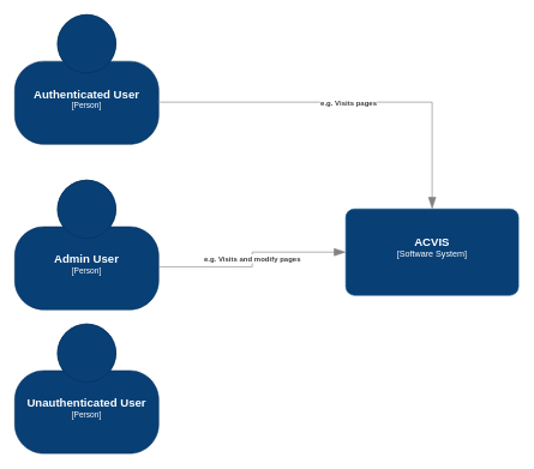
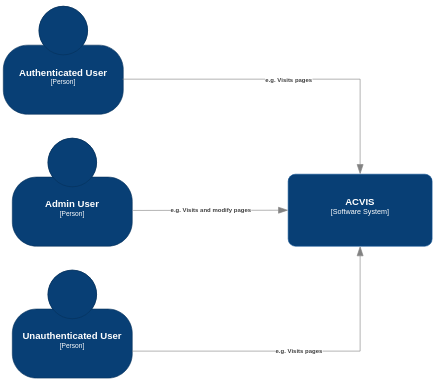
- <mxCell id="2" value="&lt;font style=&quot;font-size: 16px&quot;&gt;&lt;b&gt;Authenticated User&lt;/b&gt;&lt;/font&gt;&lt;div&gt;[Person]&lt;/div&gt;&lt;br&gt;&lt;div&gt;&lt;font style=&quot;font-size: 11px&quot;&gt;&lt;font color=&quot;#cccccc&quot;&gt;&lt;/font&gt;&lt;/div&gt;" style="html=1;fontSize=11;dashed=0;whiteSpace=wrap;fillColor=#083F75;strokeColor=#06315C;fontColor=#ffffff;shape=mxgraph.c4.person2;align=center;metaEdit=1;points=[[0.5,0,0],[1,0.5,0],[1,0.75,0],[0.75,1,0],[0.5,1,0],[0.25,1,0],[0,0.75,0],[0,0.5,0]];resizable=0;" vertex="1" parent="1"><mxGeometry x="20" y="20" width="200" height="180" as="geometry" /></mxCell>
+ <mxCell id="2" value="&lt;font style=&quot;font-size: 16px&quot;&gt;&lt;b&gt;Authenticated User&lt;/b&gt;&lt;/font&gt;&lt;div&gt;[Person]&lt;/div&gt;&lt;br&gt;&lt;div&gt;&lt;font style=&quot;font-size: 11px&quot;&gt;&lt;font color=&quot;#cccccc&quot;&gt;&lt;/font&gt;&lt;/div&gt;" style="html=1;fontSize=11;dashed=0;whiteSpace=wrap;fillColor=#083F75;strokeColor=#06315C;fontColor=#ffffff;shape=mxgraph.c4.person2;align=center;metaEdit=1;points=[[0.5,0,0],[1,0.5,0],[1,0.75,0],[0.75,1,0],[0.5,1,0],[0.25,1,0],[0,0.75,0],[0,0.5,0]];resizable=0;" vertex="1" parent="1"><mxGeometry x="5" y="10" width="200" height="180" as="geometry" /></mxCell>
- <mxCell id="3" value="&lt;font style=&quot;font-size: 16px&quot;&gt;&lt;b&gt;Admin User&lt;/b&gt;&lt;/font&gt;&lt;div&gt;[Person]&lt;/div&gt;&lt;br&gt;&lt;div&gt;&lt;font style=&quot;font-size: 11px&quot;&gt;&lt;font color=&quot;#cccccc&quot;&gt;&lt;/font&gt;&lt;/div&gt;" style="html=1;fontSize=11;dashed=0;whiteSpace=wrap;fillColor=#083F75;strokeColor=#06315C;fontColor=#ffffff;shape=mxgraph.c4.person2;align=center;metaEdit=1;points=[[0.5,0,0],[1,0.5,0],[1,0.75,0],[0.75,1,0],[0.5,1,0],[0.25,1,0],[0,0.75,0],[0,0.5,0]];resizable=0;" vertex="1" parent="1"><mxGeometry x="20" y="250" width="200" height="180" as="geometry" /></mxCell>
+ <mxCell id="3" value="&lt;font style=&quot;font-size: 16px&quot;&gt;&lt;b&gt;Admin User&lt;/b&gt;&lt;/font&gt;&lt;div&gt;[Person]&lt;/div&gt;&lt;br&gt;&lt;div&gt;&lt;font style=&quot;font-size: 11px&quot;&gt;&lt;font color=&quot;#cccccc&quot;&gt;&lt;/font&gt;&lt;/div&gt;" style="html=1;fontSize=11;dashed=0;whiteSpace=wrap;fillColor=#083F75;strokeColor=#06315C;fontColor=#ffffff;shape=mxgraph.c4.person2;align=center;metaEdit=1;points=[[0.5,0,0],[1,0.5,0],[1,0.75,0],[0.75,1,0],[0.5,1,0],[0.25,1,0],[0,0.75,0],[0,0.5,0]];resizable=0;" vertex="1" parent="1"><mxGeometry x="20" y="230" width="200" height="180" as="geometry" /></mxCell>
+ <mxCell id="7" value="&lt;div style=&quot;text-align: left&quot;&gt;&lt;div style=&quot;text-align: center&quot;&gt;&lt;b&gt;e.g. Visits pages&lt;/b&gt;&lt;/div&gt;" style="endArrow=blockThin;html=1;fontSize=10;fontColor=#404040;strokeWidth=1;endFill=1;strokeColor=#828282;elbow=vertical;metaEdit=1;endSize=14;startSize=14;jumpStyle=arc;jumpSize=16;rounded=0;edgeStyle=orthogonalEdgeStyle;exitX=1;exitY=0.75;exitDx=0;exitDy=0;exitPerimeter=0;entryX=0.5;entryY=1;entryDx=0;entryDy=0;entryPerimeter=0;" edge="1" parent="1" source="4" target="5"><mxGeometry width="240" relative="1" as="geometry"><mxPoint x="229" y="152" as="sourcePoint" /><mxPoint x="530" y="280" as="targetPoint" /></mxGeometry></mxCell>
